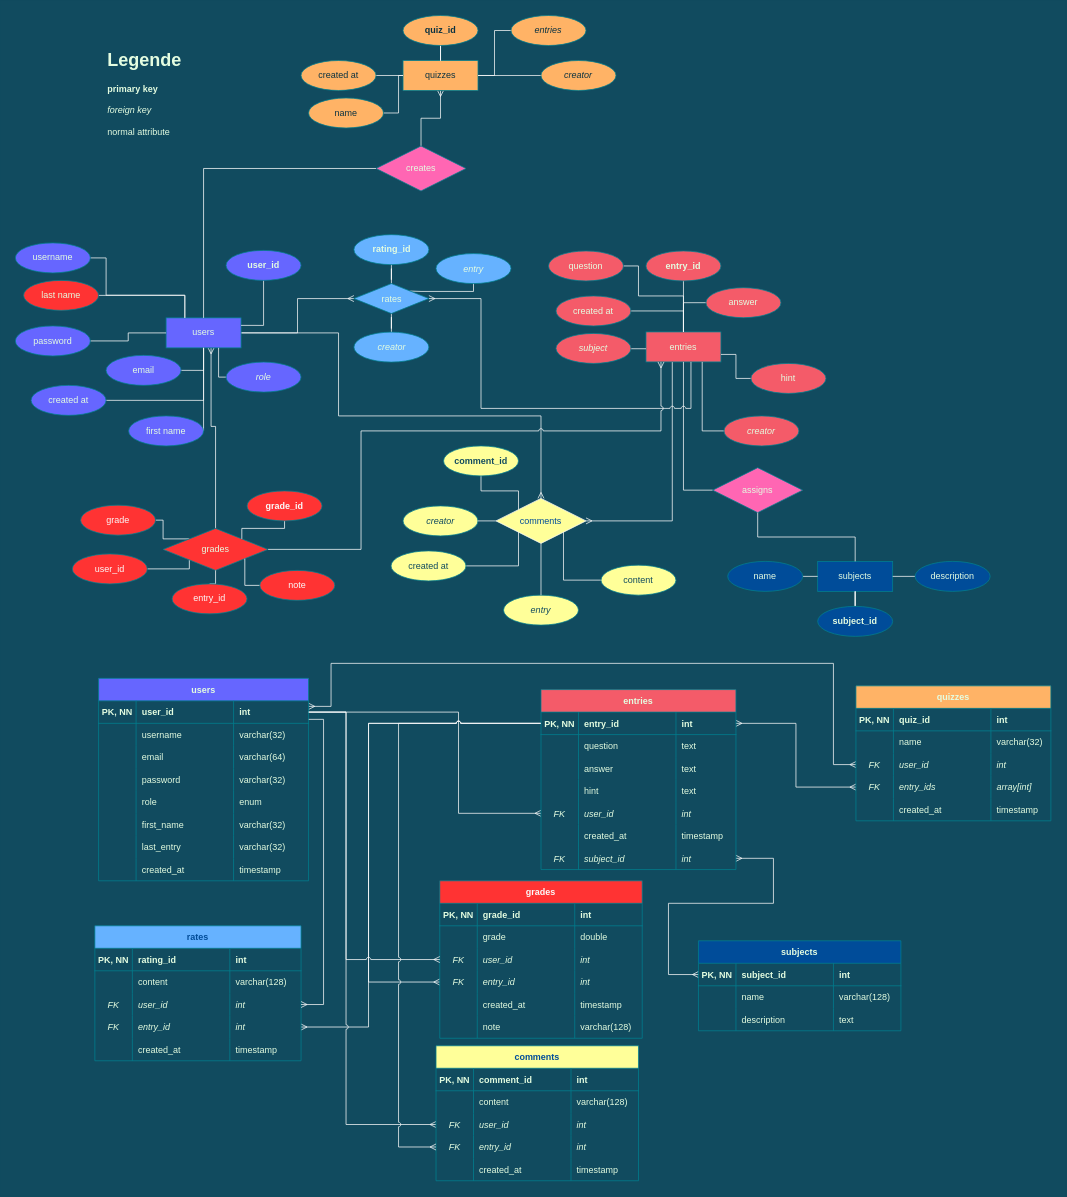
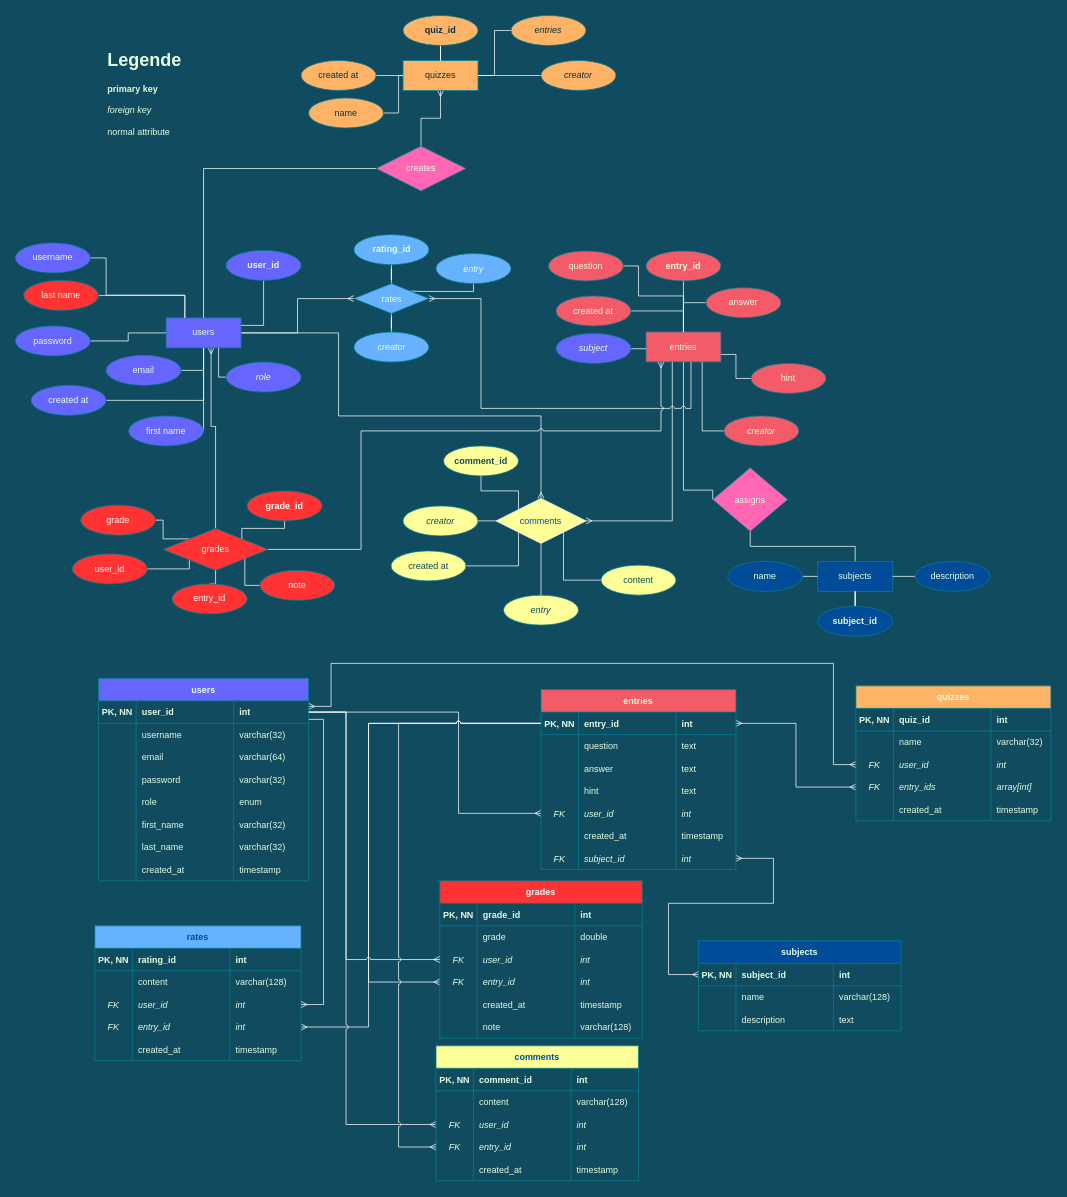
- <mxCell id="41" value="subject" style="ellipse;whiteSpace=wrap;html=1;align=center;fontStyle=2;fillColor=#F45B69;strokeColor=#028090;fontColor=#E4FDE1;" parent="1" vertex="1"><mxGeometry x="741" y="444" width="100" height="40" as="geometry" /></mxCell>
+ <mxCell id="41" value="subject" style="ellipse;whiteSpace=wrap;html=1;align=center;fontStyle=2;fillColor=#6666ff;strokeColor=#028090;fontColor=#E4FDE1;" parent="1" vertex="1"><mxGeometry x="741" y="444" width="100" height="40" as="geometry" /></mxCell>
- <mxCell id="51" value="assigns" style="shape=rhombus;perimeter=rhombusPerimeter;whiteSpace=wrap;html=1;align=center;fontStyle=0;strokeColor=#028090;fontColor=#E4FDE1;fillColor=#FF66B3;" parent="1" vertex="1"><mxGeometry x="950" y="623" width="120" height="60" as="geometry" /></mxCell>
+ <mxCell id="51" value="assigns" style="shape=rhombus;perimeter=rhombusPerimeter;whiteSpace=wrap;html=1;align=center;fontStyle=0;strokeColor=#028090;fontColor=#E4FDE1;fillColor=#FF66B3;" parent="1" vertex="1"><mxGeometry x="950" y="623" width="100" height="85" as="geometry" /></mxCell>
- <mxCell id="111" value="last_entry" style="shape=partialRectangle;connectable=0;fillColor=none;top=0;left=0;bottom=0;right=0;align=left;spacingLeft=6;overflow=hidden;fontStyle=0;strokeColor=#028090;fontColor=#E4FDE1;" parent="109" vertex="1"><mxGeometry x="50" width="130" height="30" as="geometry" /></mxCell>
+ <mxCell id="111" value="last_name" style="shape=partialRectangle;connectable=0;fillColor=none;top=0;left=0;bottom=0;right=0;align=left;spacingLeft=6;overflow=hidden;fontStyle=0;strokeColor=#028090;fontColor=#E4FDE1;" parent="109" vertex="1"><mxGeometry x="50" width="130" height="30" as="geometry" /></mxCell>
